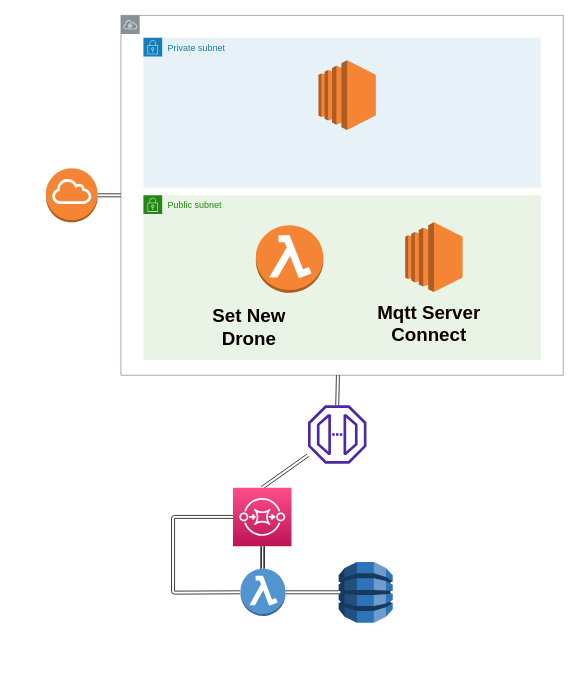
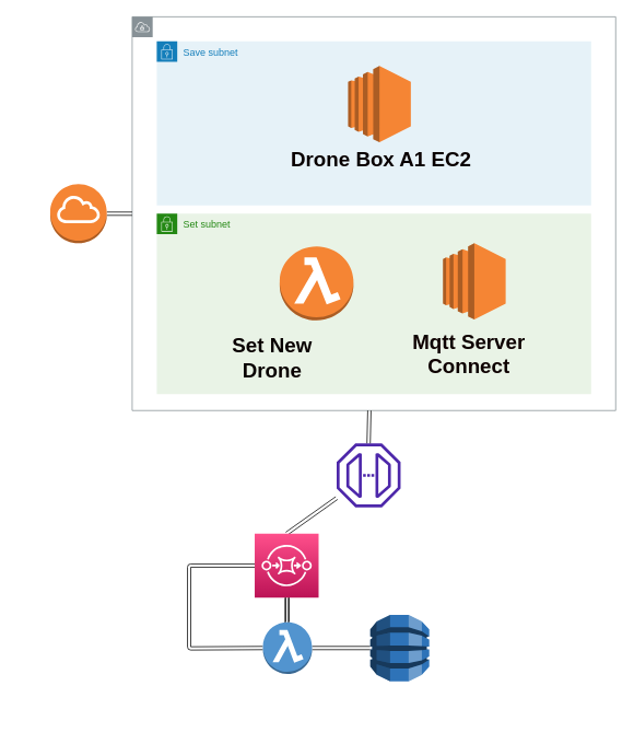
- <mxCell id="5" value="Private subnet" style="points=[[0,0],[0.25,0],[0.5,0],[0.75,0],[1,0],[1,0.25],[1,0.5],[1,0.75],[1,1],[0.75,1],[0.5,1],[0.25,1],[0,1],[0,0.75],[0,0.5],[0,0.25]];outlineConnect=0;gradientColor=none;html=1;whiteSpace=wrap;fontSize=12;fontStyle=0;container=1;pointerEvents=0;collapsible=0;recursiveResize=0;shape=mxgraph.aws4.group;grIcon=mxgraph.aws4.group_security_group;grStroke=0;strokeColor=#147EBA;fillColor=#E6F2F8;verticalAlign=top;align=left;spacingLeft=30;fontColor=#147EBA;dashed=0;" vertex="1" parent="1"><mxGeometry x="190.5" y="50" width="530" height="200" as="geometry" /></mxCell>
+ <mxCell id="5" value="Save subnet" style="points=[[0,0],[0.25,0],[0.5,0],[0.75,0],[1,0],[1,0.25],[1,0.5],[1,0.75],[1,1],[0.75,1],[0.5,1],[0.25,1],[0,1],[0,0.75],[0,0.5],[0,0.25]];outlineConnect=0;gradientColor=none;html=1;whiteSpace=wrap;fontSize=12;fontStyle=0;container=1;pointerEvents=0;collapsible=0;recursiveResize=0;shape=mxgraph.aws4.group;grIcon=mxgraph.aws4.group_security_group;grStroke=0;strokeColor=#147EBA;fillColor=#E6F2F8;verticalAlign=top;align=left;spacingLeft=30;fontColor=#147EBA;dashed=0;" vertex="1" parent="1"><mxGeometry x="190.5" y="50" width="530" height="200" as="geometry" /></mxCell>
+ <mxCell id="6" value="&lt;b&gt;Drone Box A1 EC2&lt;/b&gt;" style="text;html=1;align=center;verticalAlign=middle;resizable=0;points=[];autosize=1;strokeColor=none;fillColor=none;fontSize=25;fontFamily=Helvetica;fontColor=#090101;" vertex="1" parent="5"><mxGeometry x="153" y="123" width="240" height="40" as="geometry" /></mxCell>
- <mxCell id="7" value="Public subnet" style="points=[[0,0],[0.25,0],[0.5,0],[0.75,0],[1,0],[1,0.25],[1,0.5],[1,0.75],[1,1],[0.75,1],[0.5,1],[0.25,1],[0,1],[0,0.75],[0,0.5],[0,0.25]];outlineConnect=0;gradientColor=none;html=1;whiteSpace=wrap;fontSize=12;fontStyle=0;container=1;pointerEvents=0;collapsible=0;recursiveResize=0;shape=mxgraph.aws4.group;grIcon=mxgraph.aws4.group_security_group;grStroke=0;strokeColor=#248814;fillColor=#E9F3E6;verticalAlign=top;align=left;spacingLeft=30;fontColor=#248814;dashed=0;" vertex="1" parent="1"><mxGeometry x="190.5" y="260" width="530" height="220" as="geometry" /></mxCell>
+ <mxCell id="7" value="Set subnet" style="points=[[0,0],[0.25,0],[0.5,0],[0.75,0],[1,0],[1,0.25],[1,0.5],[1,0.75],[1,1],[0.75,1],[0.5,1],[0.25,1],[0,1],[0,0.75],[0,0.5],[0,0.25]];outlineConnect=0;gradientColor=none;html=1;whiteSpace=wrap;fontSize=12;fontStyle=0;container=1;pointerEvents=0;collapsible=0;recursiveResize=0;shape=mxgraph.aws4.group;grIcon=mxgraph.aws4.group_security_group;grStroke=0;strokeColor=#248814;fillColor=#E9F3E6;verticalAlign=top;align=left;spacingLeft=30;fontColor=#248814;dashed=0;" vertex="1" parent="1"><mxGeometry x="190.5" y="260" width="530" height="220" as="geometry" /></mxCell>
